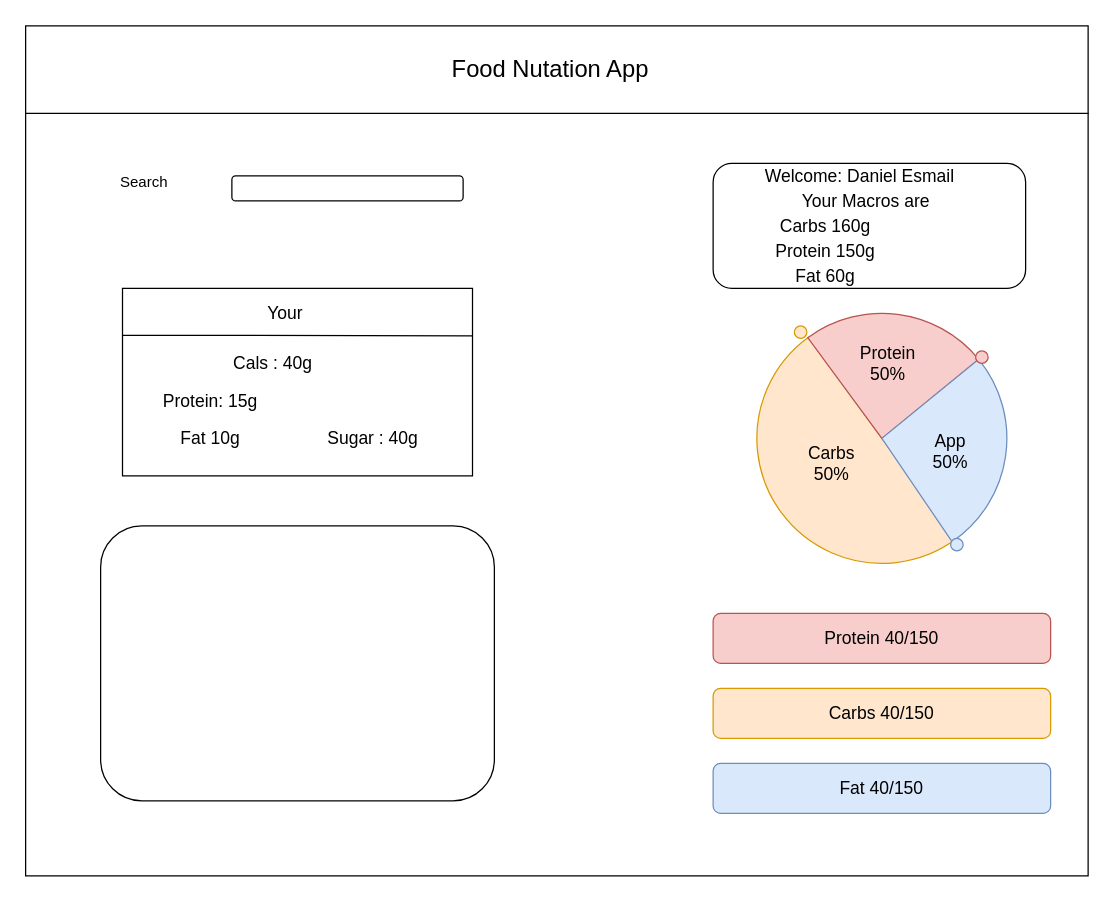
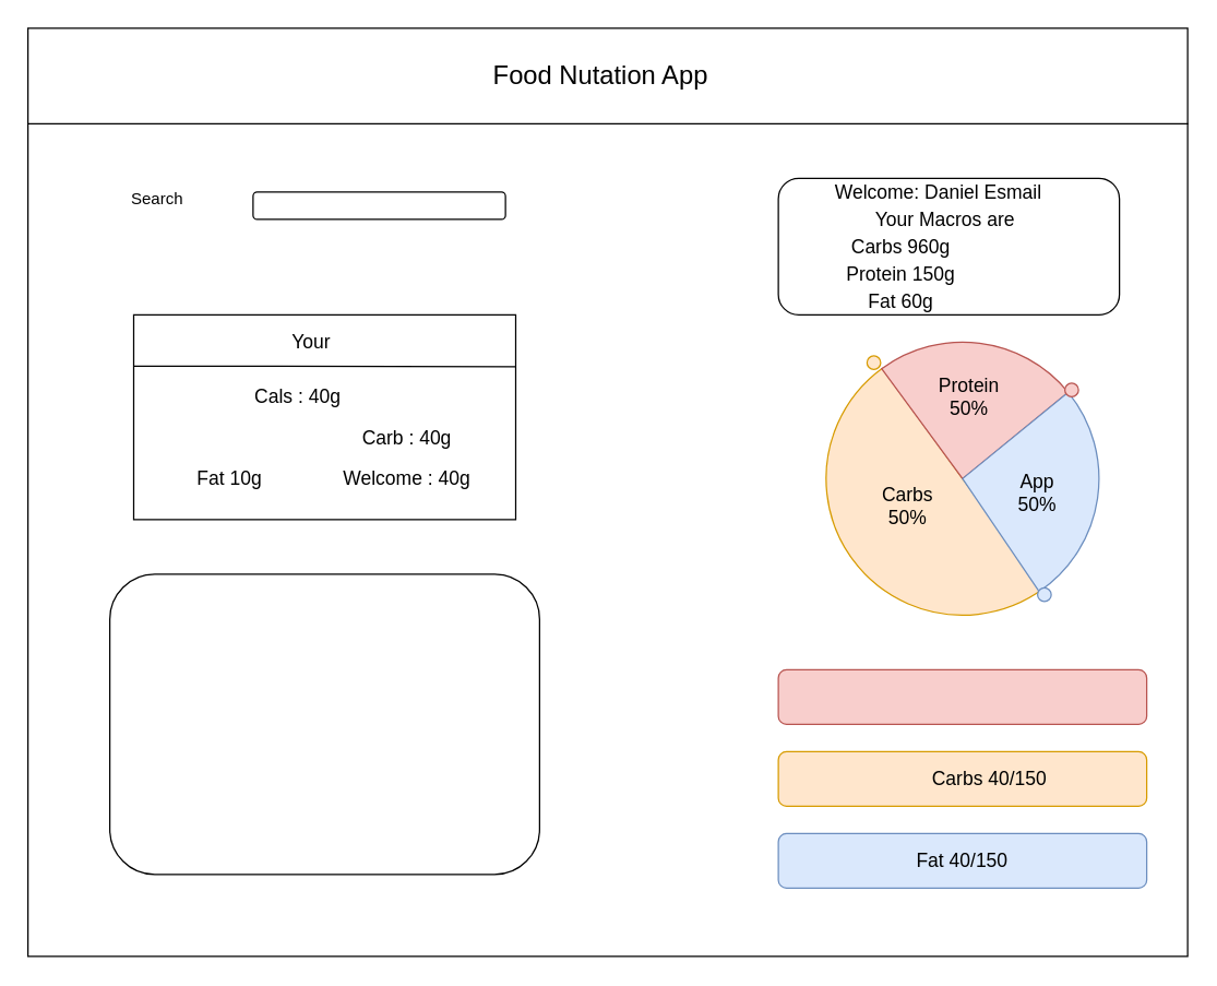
- <mxCell id="27" value="Carbs 160g" style="text;html=1;strokeColor=none;fillColor=none;align=center;verticalAlign=middle;whiteSpace=wrap;rounded=0;fontSize=14;" vertex="1" parent="1"><mxGeometry x="590" y="170" width="140" height="20" as="geometry" /></mxCell>
+ <mxCell id="27" value="Carbs 960g" style="text;html=1;strokeColor=none;fillColor=none;align=center;verticalAlign=middle;whiteSpace=wrap;rounded=0;fontSize=14;" vertex="1" parent="1"><mxGeometry x="590" y="170" width="140" height="20" as="geometry" /></mxCell>
- <mxCell id="14" value="Protein: 15g" style="text;html=1;strokeColor=none;fillColor=none;align=center;verticalAlign=middle;whiteSpace=wrap;rounded=0;fontSize=14;" vertex="1" parent="1"><mxGeometry x="107.5" y="310" width="120" height="20" as="geometry" /></mxCell>
+ <mxCell id="13" value="Carb : 40g" style="text;html=1;strokeColor=none;fillColor=none;align=center;verticalAlign=middle;whiteSpace=wrap;rounded=0;fontSize=14;" vertex="1" parent="1"><mxGeometry x="237.5" y="310" width="120" height="20" as="geometry" /></mxCell>
- <mxCell id="20" value="Sugar : 40g" style="text;html=1;strokeColor=none;fillColor=none;align=center;verticalAlign=middle;whiteSpace=wrap;rounded=0;fontSize=14;" vertex="1" parent="1"><mxGeometry x="237.5" y="340" width="120" height="20" as="geometry" /></mxCell>
+ <mxCell id="20" value="Welcome : 40g" style="text;html=1;strokeColor=none;fillColor=none;align=center;verticalAlign=middle;whiteSpace=wrap;rounded=0;fontSize=14;" vertex="1" parent="1"><mxGeometry x="237.5" y="340" width="120" height="20" as="geometry" /></mxCell>
- <mxCell id="25" value="Protein 40/150" style="text;html=1;strokeColor=none;fillColor=none;align=center;verticalAlign=middle;whiteSpace=wrap;rounded=0;fontSize=14;" vertex="1" parent="1"><mxGeometry x="635" y="500" width="140" height="20" as="geometry" /></mxCell>
- <mxCell id="24" value="Carbs 40/150" style="text;html=1;strokeColor=none;fillColor=none;align=center;verticalAlign=middle;whiteSpace=wrap;rounded=0;fontSize=14;" vertex="1" parent="1"><mxGeometry x="635" y="560" width="140" height="20" as="geometry" /></mxCell>
+ <mxCell id="24" value="Carbs 40/150" style="text;html=1;strokeColor=none;fillColor=none;align=center;verticalAlign=middle;whiteSpace=wrap;rounded=0;fontSize=14;" vertex="1" parent="1"><mxGeometry x="655" y="560" width="140" height="20" as="geometry" /></mxCell>
